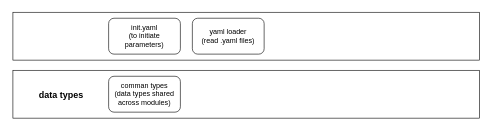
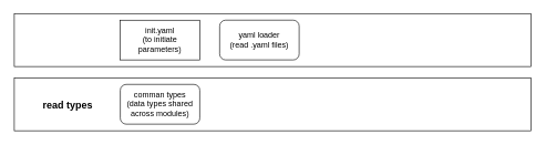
- <mxCell id="3" value="init.yaml&lt;div&gt;(to initiate parameters)&lt;/div&gt;" style="rounded=1;whiteSpace=wrap;html=1;fontSize=12;" parent="1" vertex="1"><mxGeometry x="180" y="30" width="120" height="60" as="geometry" /></mxCell>
+ <mxCell id="3" value="init.yaml&lt;div&gt;(to initiate parameters)&lt;/div&gt;" style="whiteSpace=wrap;html=1;fontSize=12;rounded=0;" parent="1" vertex="1"><mxGeometry x="180" y="30" width="120" height="60" as="geometry" /></mxCell>
- <mxCell id="6" value="yaml loader&lt;div&gt;(read .yaml files)&lt;/div&gt;" style="rounded=1;whiteSpace=wrap;html=1;fontSize=12;" vertex="1" parent="1"><mxGeometry x="320" y="30" width="120" height="60" as="geometry" /></mxCell>
+ <mxCell id="6" value="yaml loader&lt;div&gt;(read .yaml files)&lt;/div&gt;" style="rounded=1;whiteSpace=wrap;html=1;fontSize=12;" vertex="1" parent="1"><mxGeometry x="330" y="30" width="120" height="60" as="geometry" /></mxCell>
- <mxCell id="7" value="data types" style="text;html=1;strokeColor=none;fillColor=none;align=center;verticalAlign=middle;whiteSpace=wrap;rounded=0;fontSize=15;fontStyle=1" vertex="1" parent="1"><mxGeometry x="21" y="117" width="160" height="80" as="geometry" /></mxCell>
+ <mxCell id="7" value="read types" style="text;html=1;strokeColor=none;fillColor=none;align=center;verticalAlign=middle;whiteSpace=wrap;rounded=0;fontSize=15;fontStyle=1" vertex="1" parent="1"><mxGeometry x="21" y="117" width="160" height="80" as="geometry" /></mxCell>
